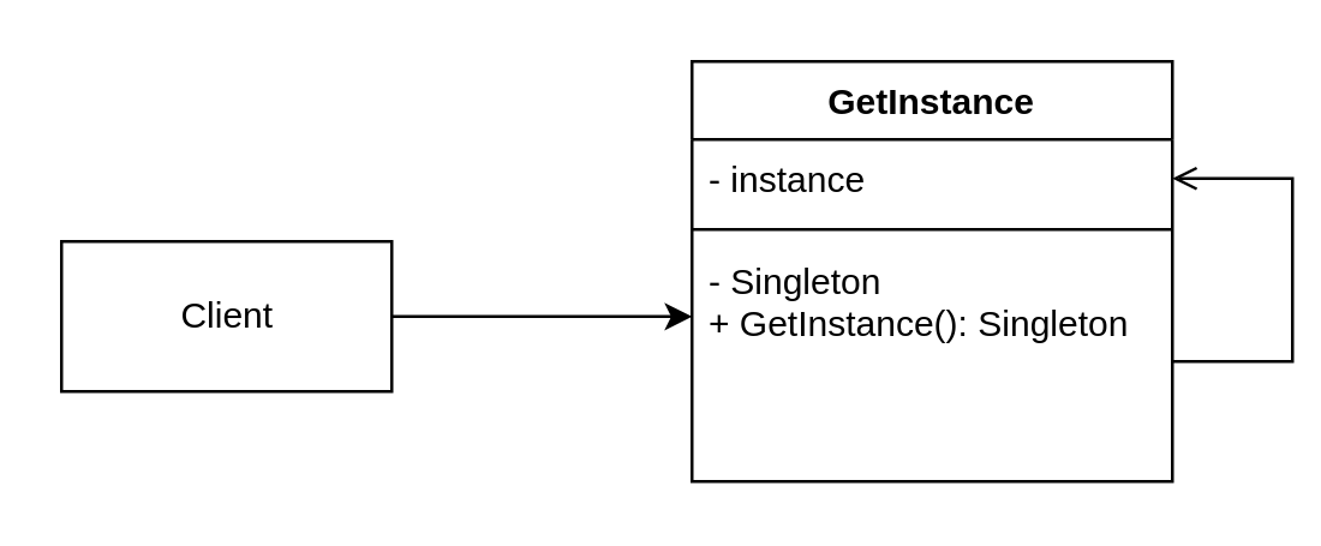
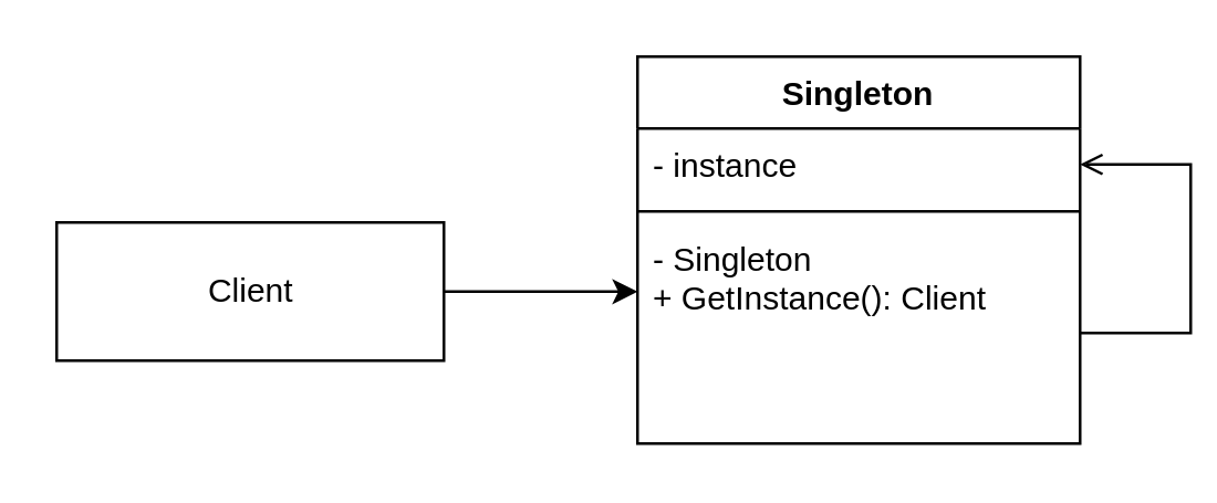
- <mxCell id="3" value="GetInstance" style="swimlane;fontStyle=1;align=center;verticalAlign=top;childLayout=stackLayout;horizontal=1;startSize=26;horizontalStack=0;resizeParent=1;resizeParentMax=0;resizeLast=0;collapsible=1;marginBottom=0;" vertex="1" parent="1"><mxGeometry x="230" y="20" width="160" height="140" as="geometry" /></mxCell>
+ <mxCell id="3" value="Singleton" style="swimlane;fontStyle=1;align=center;verticalAlign=top;childLayout=stackLayout;horizontal=1;startSize=26;horizontalStack=0;resizeParent=1;resizeParentMax=0;resizeLast=0;collapsible=1;marginBottom=0;" vertex="1" parent="1"><mxGeometry x="230" y="20" width="160" height="140" as="geometry" /></mxCell>
- <mxCell id="6" value="- Singleton&#10;+ GetInstance(): Singleton" style="text;strokeColor=none;fillColor=none;align=left;verticalAlign=top;spacingLeft=4;spacingRight=4;overflow=hidden;rotatable=0;points=[[0,0.5],[1,0.5]];portConstraint=eastwest;" vertex="1" parent="3"><mxGeometry y="60" width="160" height="80" as="geometry" /></mxCell>
+ <mxCell id="6" value="- Singleton&#10;+ GetInstance(): Client" style="text;strokeColor=none;fillColor=none;align=left;verticalAlign=top;spacingLeft=4;spacingRight=4;overflow=hidden;rotatable=0;points=[[0,0.5],[1,0.5]];portConstraint=eastwest;" vertex="1" parent="3"><mxGeometry y="60" width="160" height="80" as="geometry" /></mxCell>
- <mxCell id="2" value="Client" style="html=1;" vertex="1" parent="1"><mxGeometry x="20" y="80" width="110" height="50" as="geometry" /></mxCell>
+ <mxCell id="2" value="Client" style="html=1;" vertex="1" parent="1"><mxGeometry x="20" y="80" width="140" height="50" as="geometry" /></mxCell>
